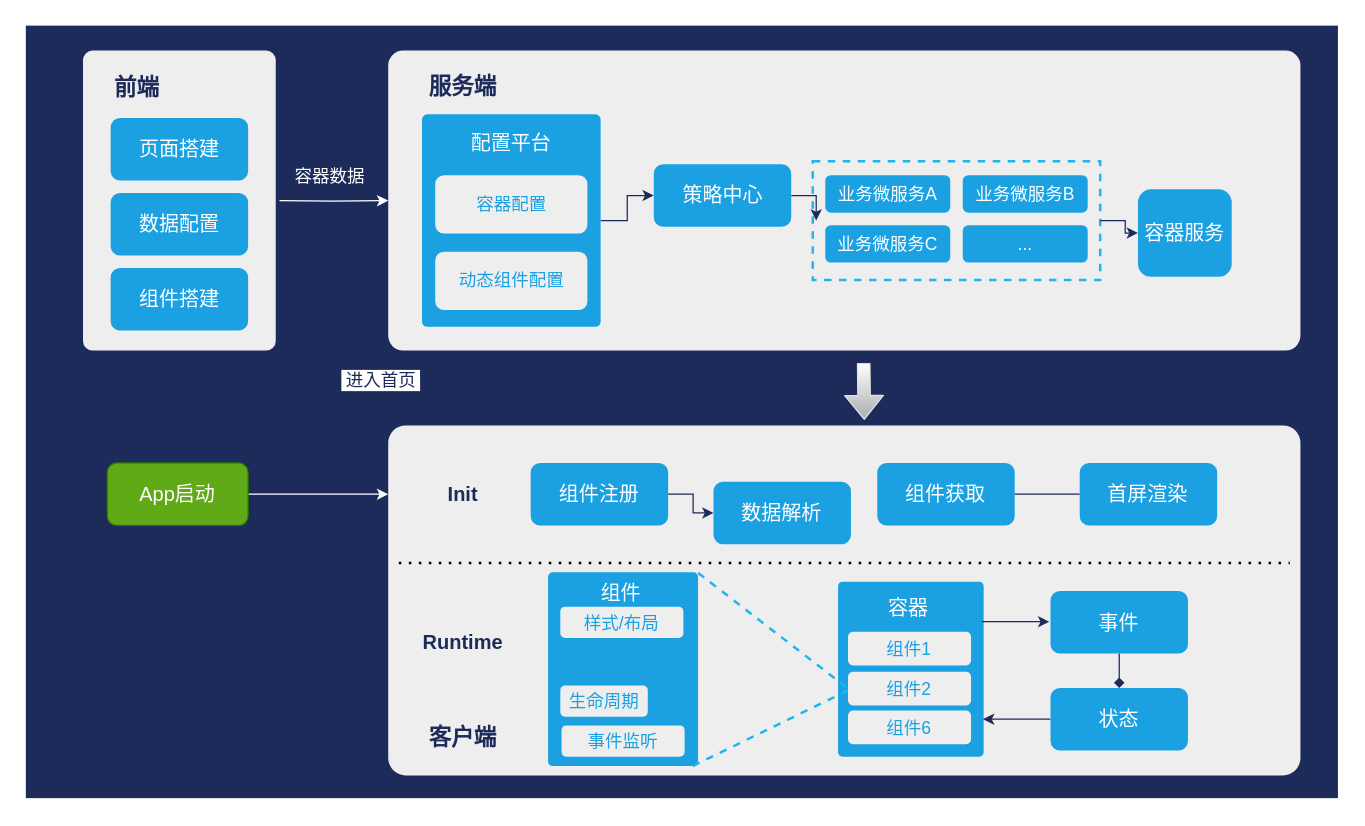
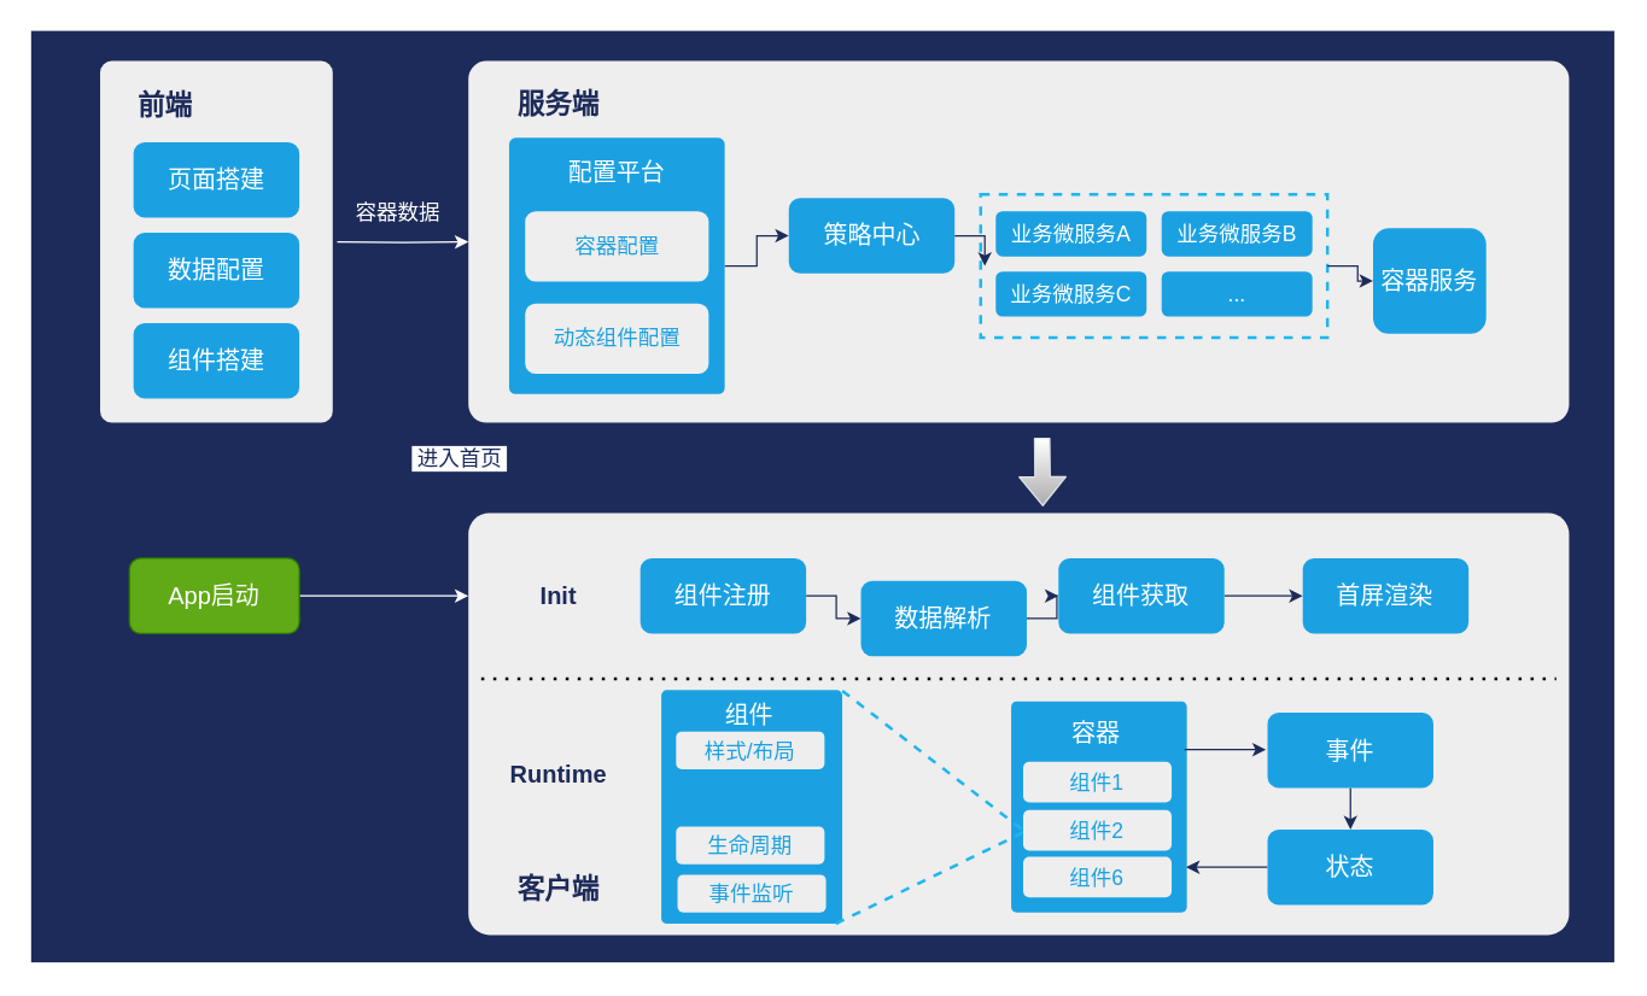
- <mxCell id="37" value="" style="edgeStyle=orthogonalEdgeStyle;rounded=0;orthogonalLoop=1;jettySize=auto;html=1;fontColor=#1D2B5A;strokeColor=#1D2B5A;endArrow=none;" edge="1" parent="1" source="38" target="39"><mxGeometry relative="1" as="geometry" /></mxCell>
+ <mxCell id="37" value="" style="edgeStyle=orthogonalEdgeStyle;rounded=0;orthogonalLoop=1;jettySize=auto;html=1;fontColor=#1D2B5A;strokeColor=#1D2B5A;" edge="1" parent="1" source="38" target="39"><mxGeometry relative="1" as="geometry" /></mxCell>
+ <mxCell id="35" value="" style="edgeStyle=orthogonalEdgeStyle;rounded=0;orthogonalLoop=1;jettySize=auto;html=1;fontColor=#1D2B5A;strokeColor=#1D2B5A;" edge="1" parent="1" source="36" target="38"><mxGeometry relative="1" as="geometry" /></mxCell>
- <mxCell id="58" value="" style="edgeStyle=orthogonalEdgeStyle;rounded=0;orthogonalLoop=1;jettySize=auto;html=1;fontColor=#1D2B5A;strokeColor=#1D2B5A;endArrow=diamond;" edge="1" parent="1" source="59" target="57"><mxGeometry relative="1" as="geometry" /></mxCell>
+ <mxCell id="58" value="" style="edgeStyle=orthogonalEdgeStyle;rounded=0;orthogonalLoop=1;jettySize=auto;html=1;fontColor=#1D2B5A;strokeColor=#1D2B5A;" edge="1" parent="1" source="59" target="57"><mxGeometry relative="1" as="geometry" /></mxCell>
- <mxCell id="52" value="&lt;font color=&quot;#1ba1e2&quot;&gt;&lt;span style=&quot;font-size: 14px&quot;&gt;生命周期&lt;/span&gt;&lt;/font&gt;" style="text;html=1;align=center;verticalAlign=middle;whiteSpace=wrap;rounded=1;fontColor=#FFFFFF;fillColor=#EEEEEE;" vertex="1" parent="1"><mxGeometry x="447.72" y="548" width="70" height="25" as="geometry" /></mxCell>
+ <mxCell id="52" value="&lt;font color=&quot;#1ba1e2&quot;&gt;&lt;span style=&quot;font-size: 14px&quot;&gt;生命周期&lt;/span&gt;&lt;/font&gt;" style="text;html=1;align=center;verticalAlign=middle;whiteSpace=wrap;rounded=1;fontColor=#FFFFFF;fillColor=#EEEEEE;" vertex="1" parent="1"><mxGeometry x="447.72" y="548" width="98.47" height="25" as="geometry" /></mxCell>
